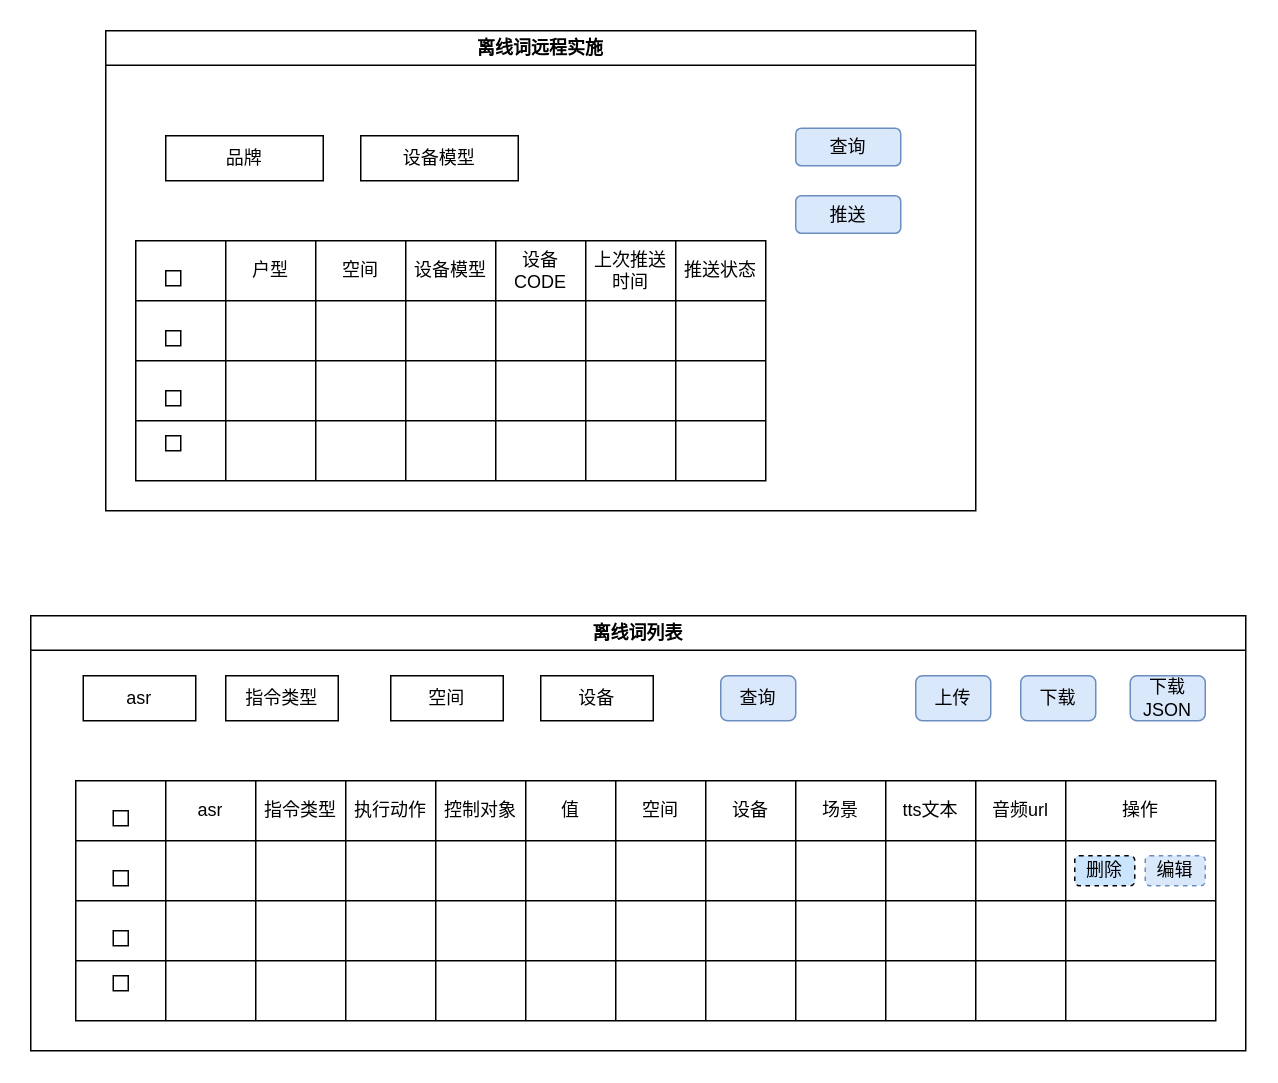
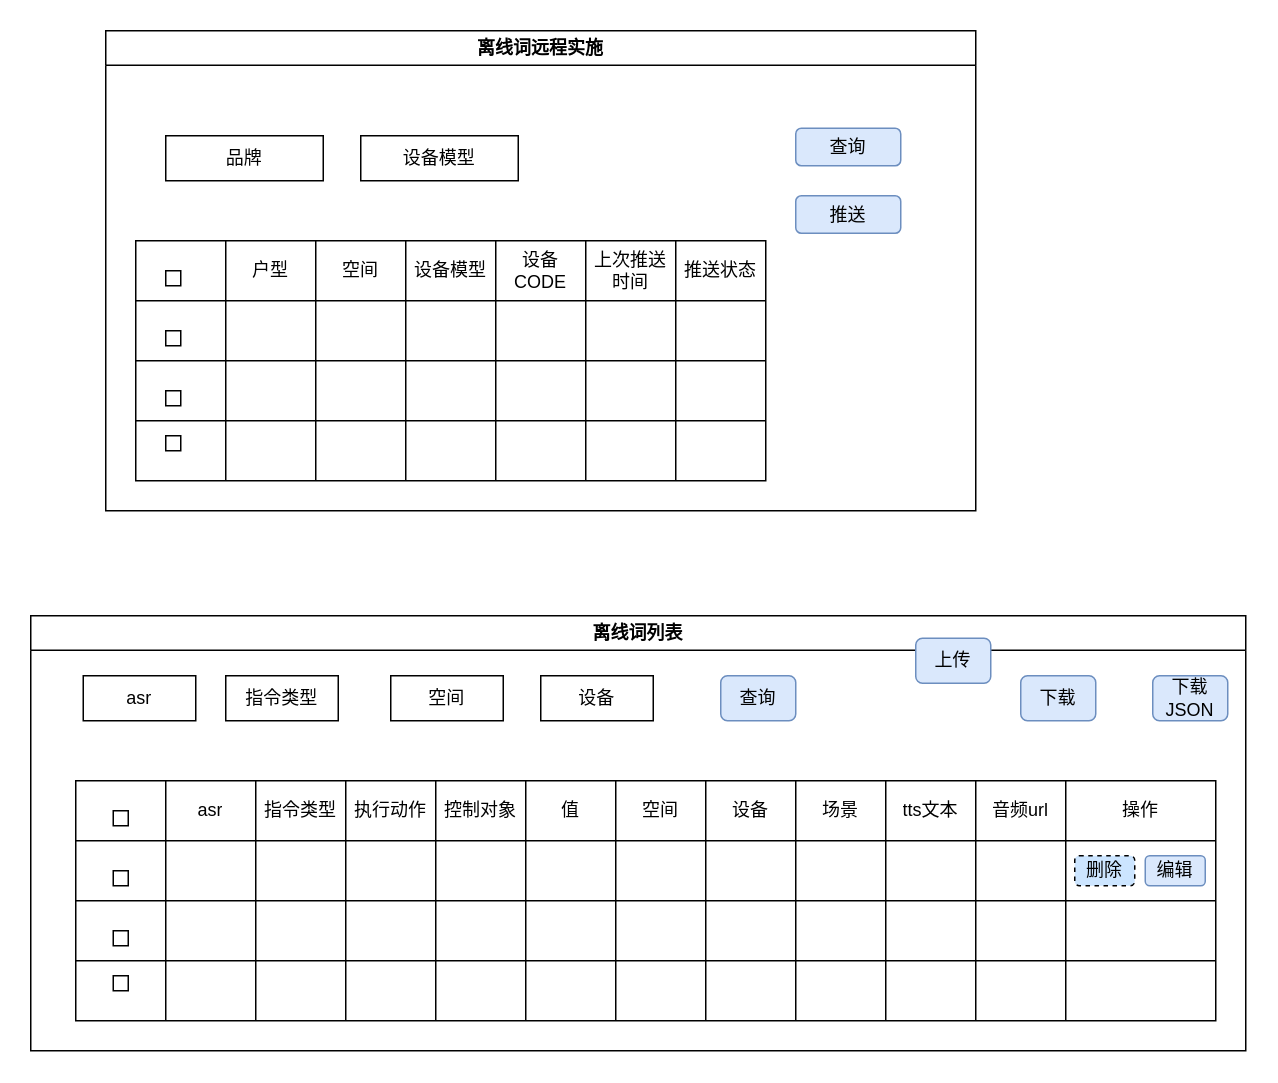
- <mxCell id="72" value="上传" style="rounded=1;whiteSpace=wrap;html=1;fillColor=#dae8fc;strokeColor=#6c8ebf;" vertex="1" parent="7"><mxGeometry x="590" y="40" width="50" height="30" as="geometry" /></mxCell>
+ <mxCell id="72" value="上传" style="rounded=1;whiteSpace=wrap;html=1;fillColor=#dae8fc;strokeColor=#6c8ebf;" vertex="1" parent="7"><mxGeometry x="590" y="15" width="50" height="30" as="geometry" /></mxCell>
- <mxCell id="73" value="下载JSON" style="rounded=1;whiteSpace=wrap;html=1;fillColor=#dae8fc;strokeColor=#6c8ebf;" vertex="1" parent="7"><mxGeometry x="733" y="40" width="50" height="30" as="geometry" /></mxCell>
+ <mxCell id="73" value="下载JSON" style="rounded=1;whiteSpace=wrap;html=1;fillColor=#dae8fc;strokeColor=#6c8ebf;" vertex="1" parent="7"><mxGeometry x="748" y="40" width="50" height="30" as="geometry" /></mxCell>
- <mxCell id="66" value="编辑" style="rounded=1;whiteSpace=wrap;html=1;fillColor=#dae8fc;strokeColor=#6c8ebf;dashed=1;" vertex="1" parent="7"><mxGeometry x="743" y="160" width="40" height="20" as="geometry" /></mxCell>
+ <mxCell id="66" value="编辑" style="rounded=1;whiteSpace=wrap;html=1;fillColor=#dae8fc;strokeColor=#6c8ebf;" vertex="1" parent="7"><mxGeometry x="743" y="160" width="40" height="20" as="geometry" /></mxCell>
